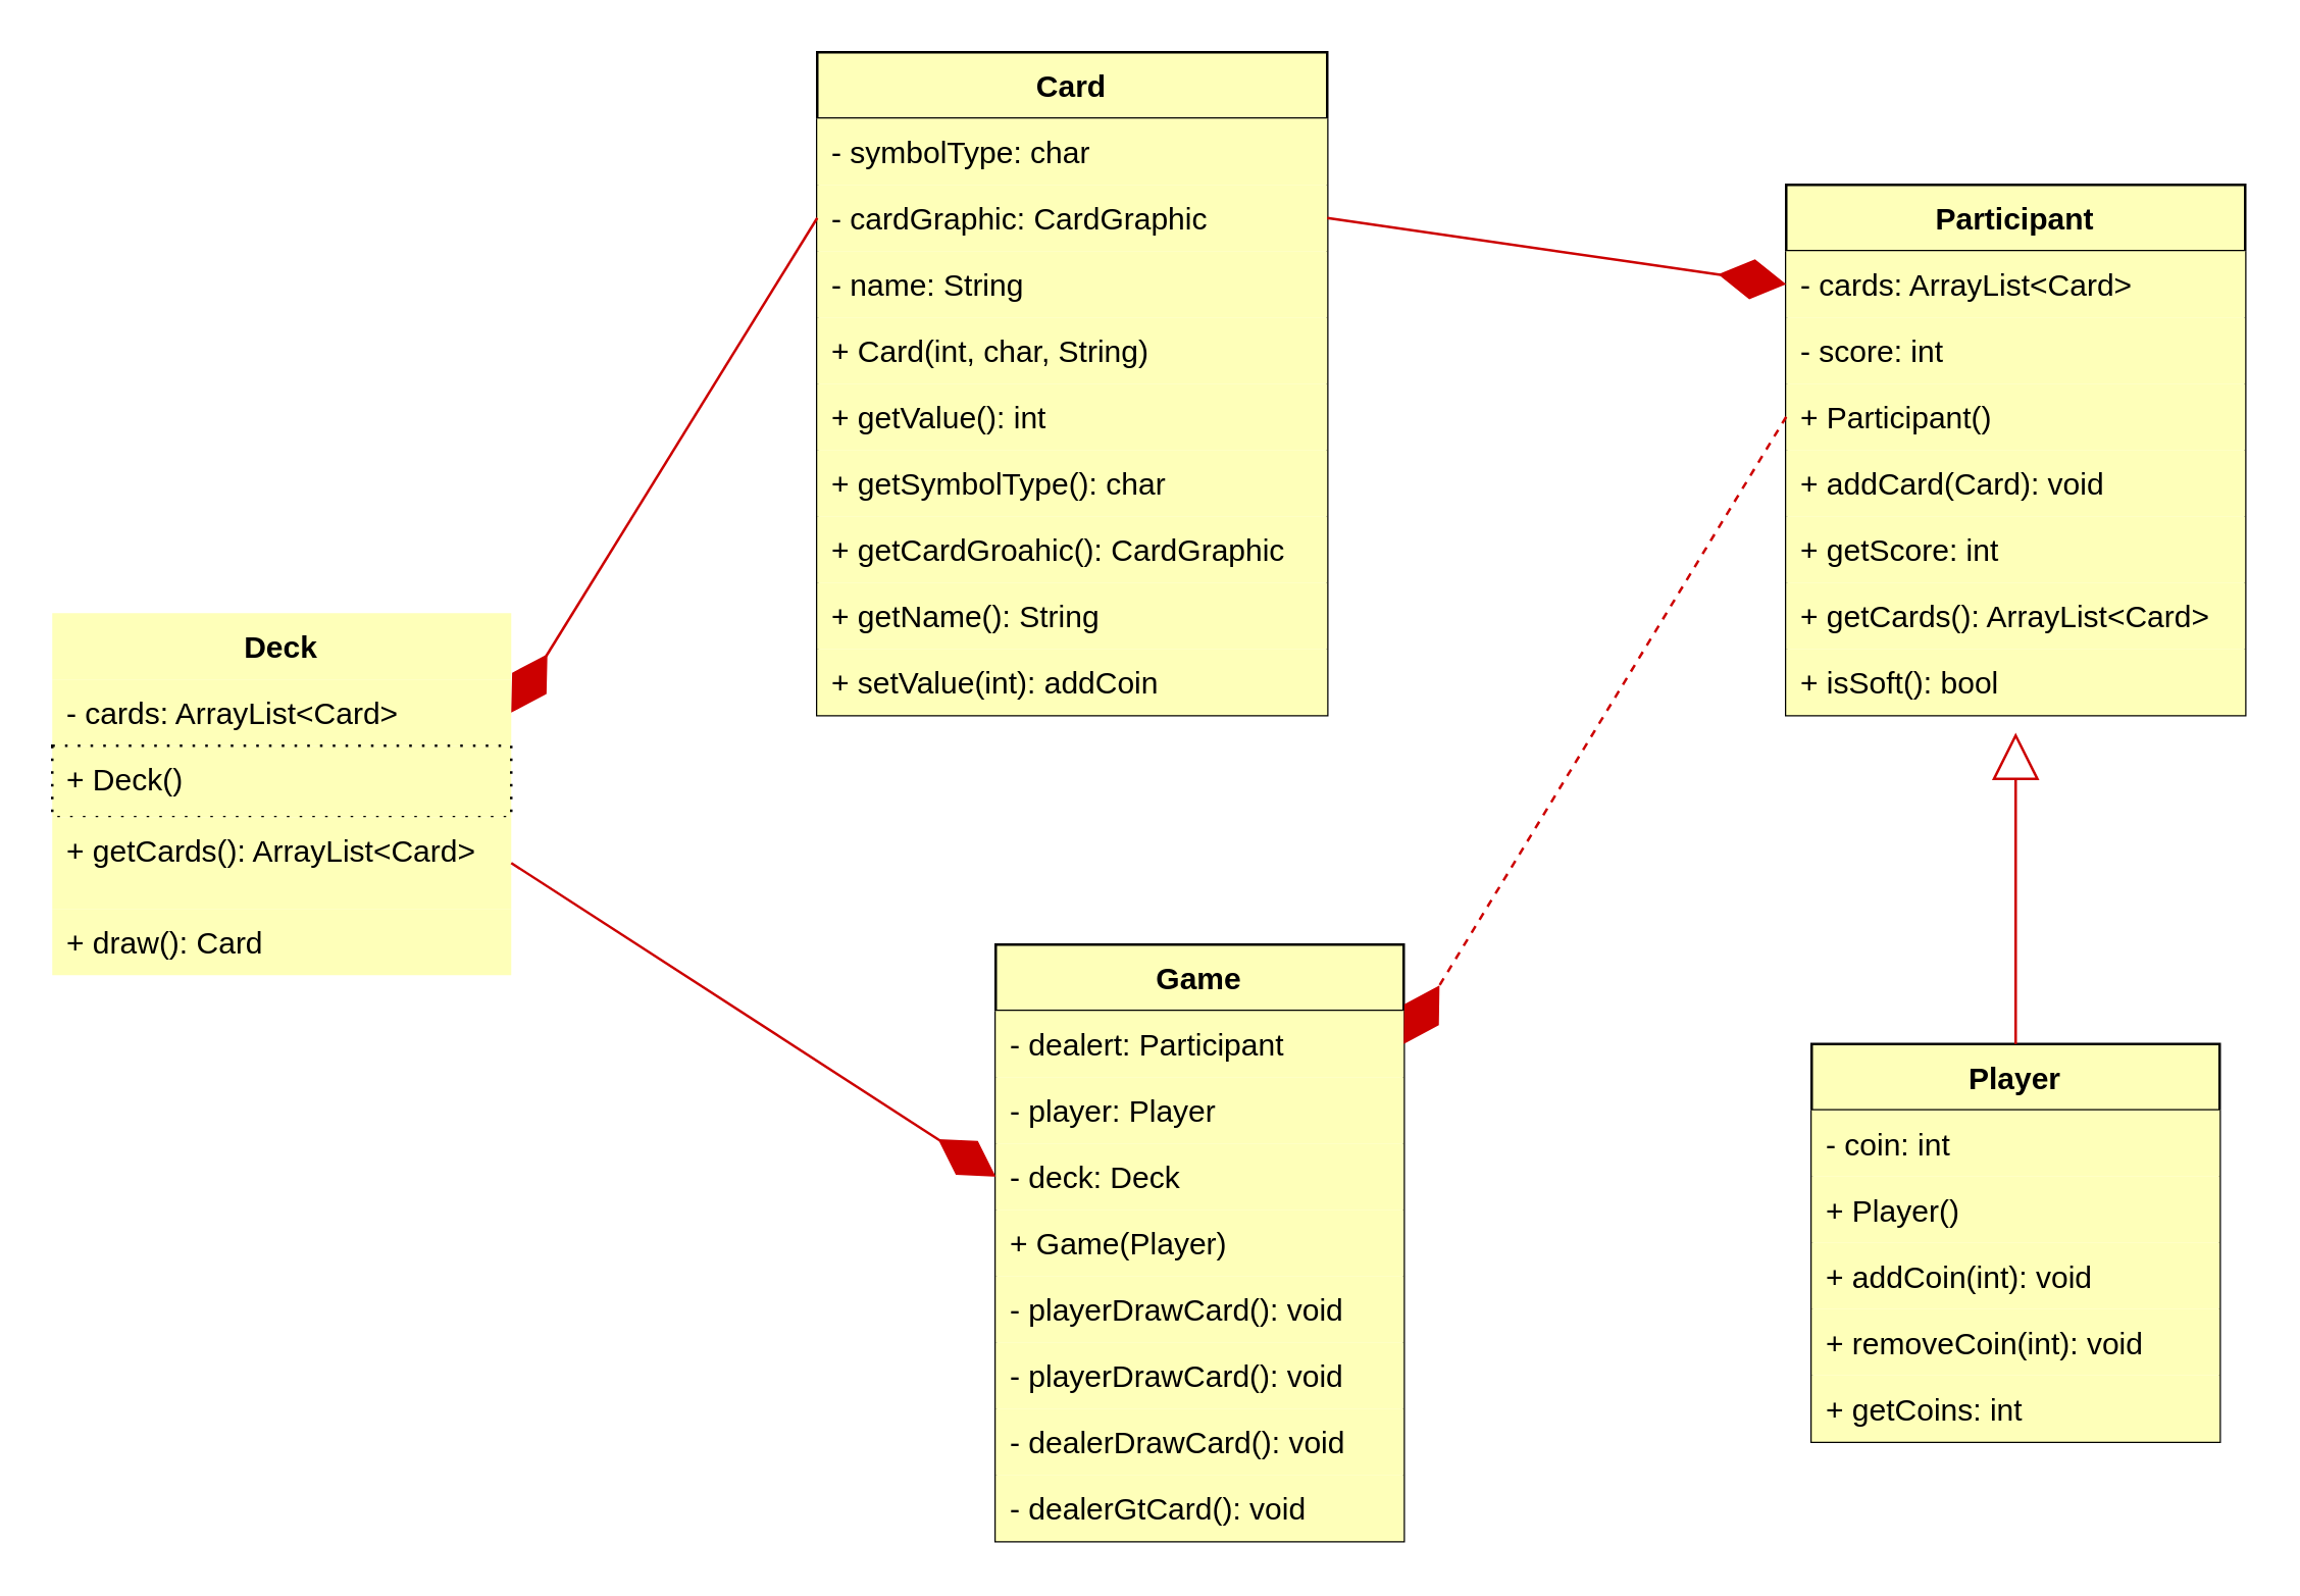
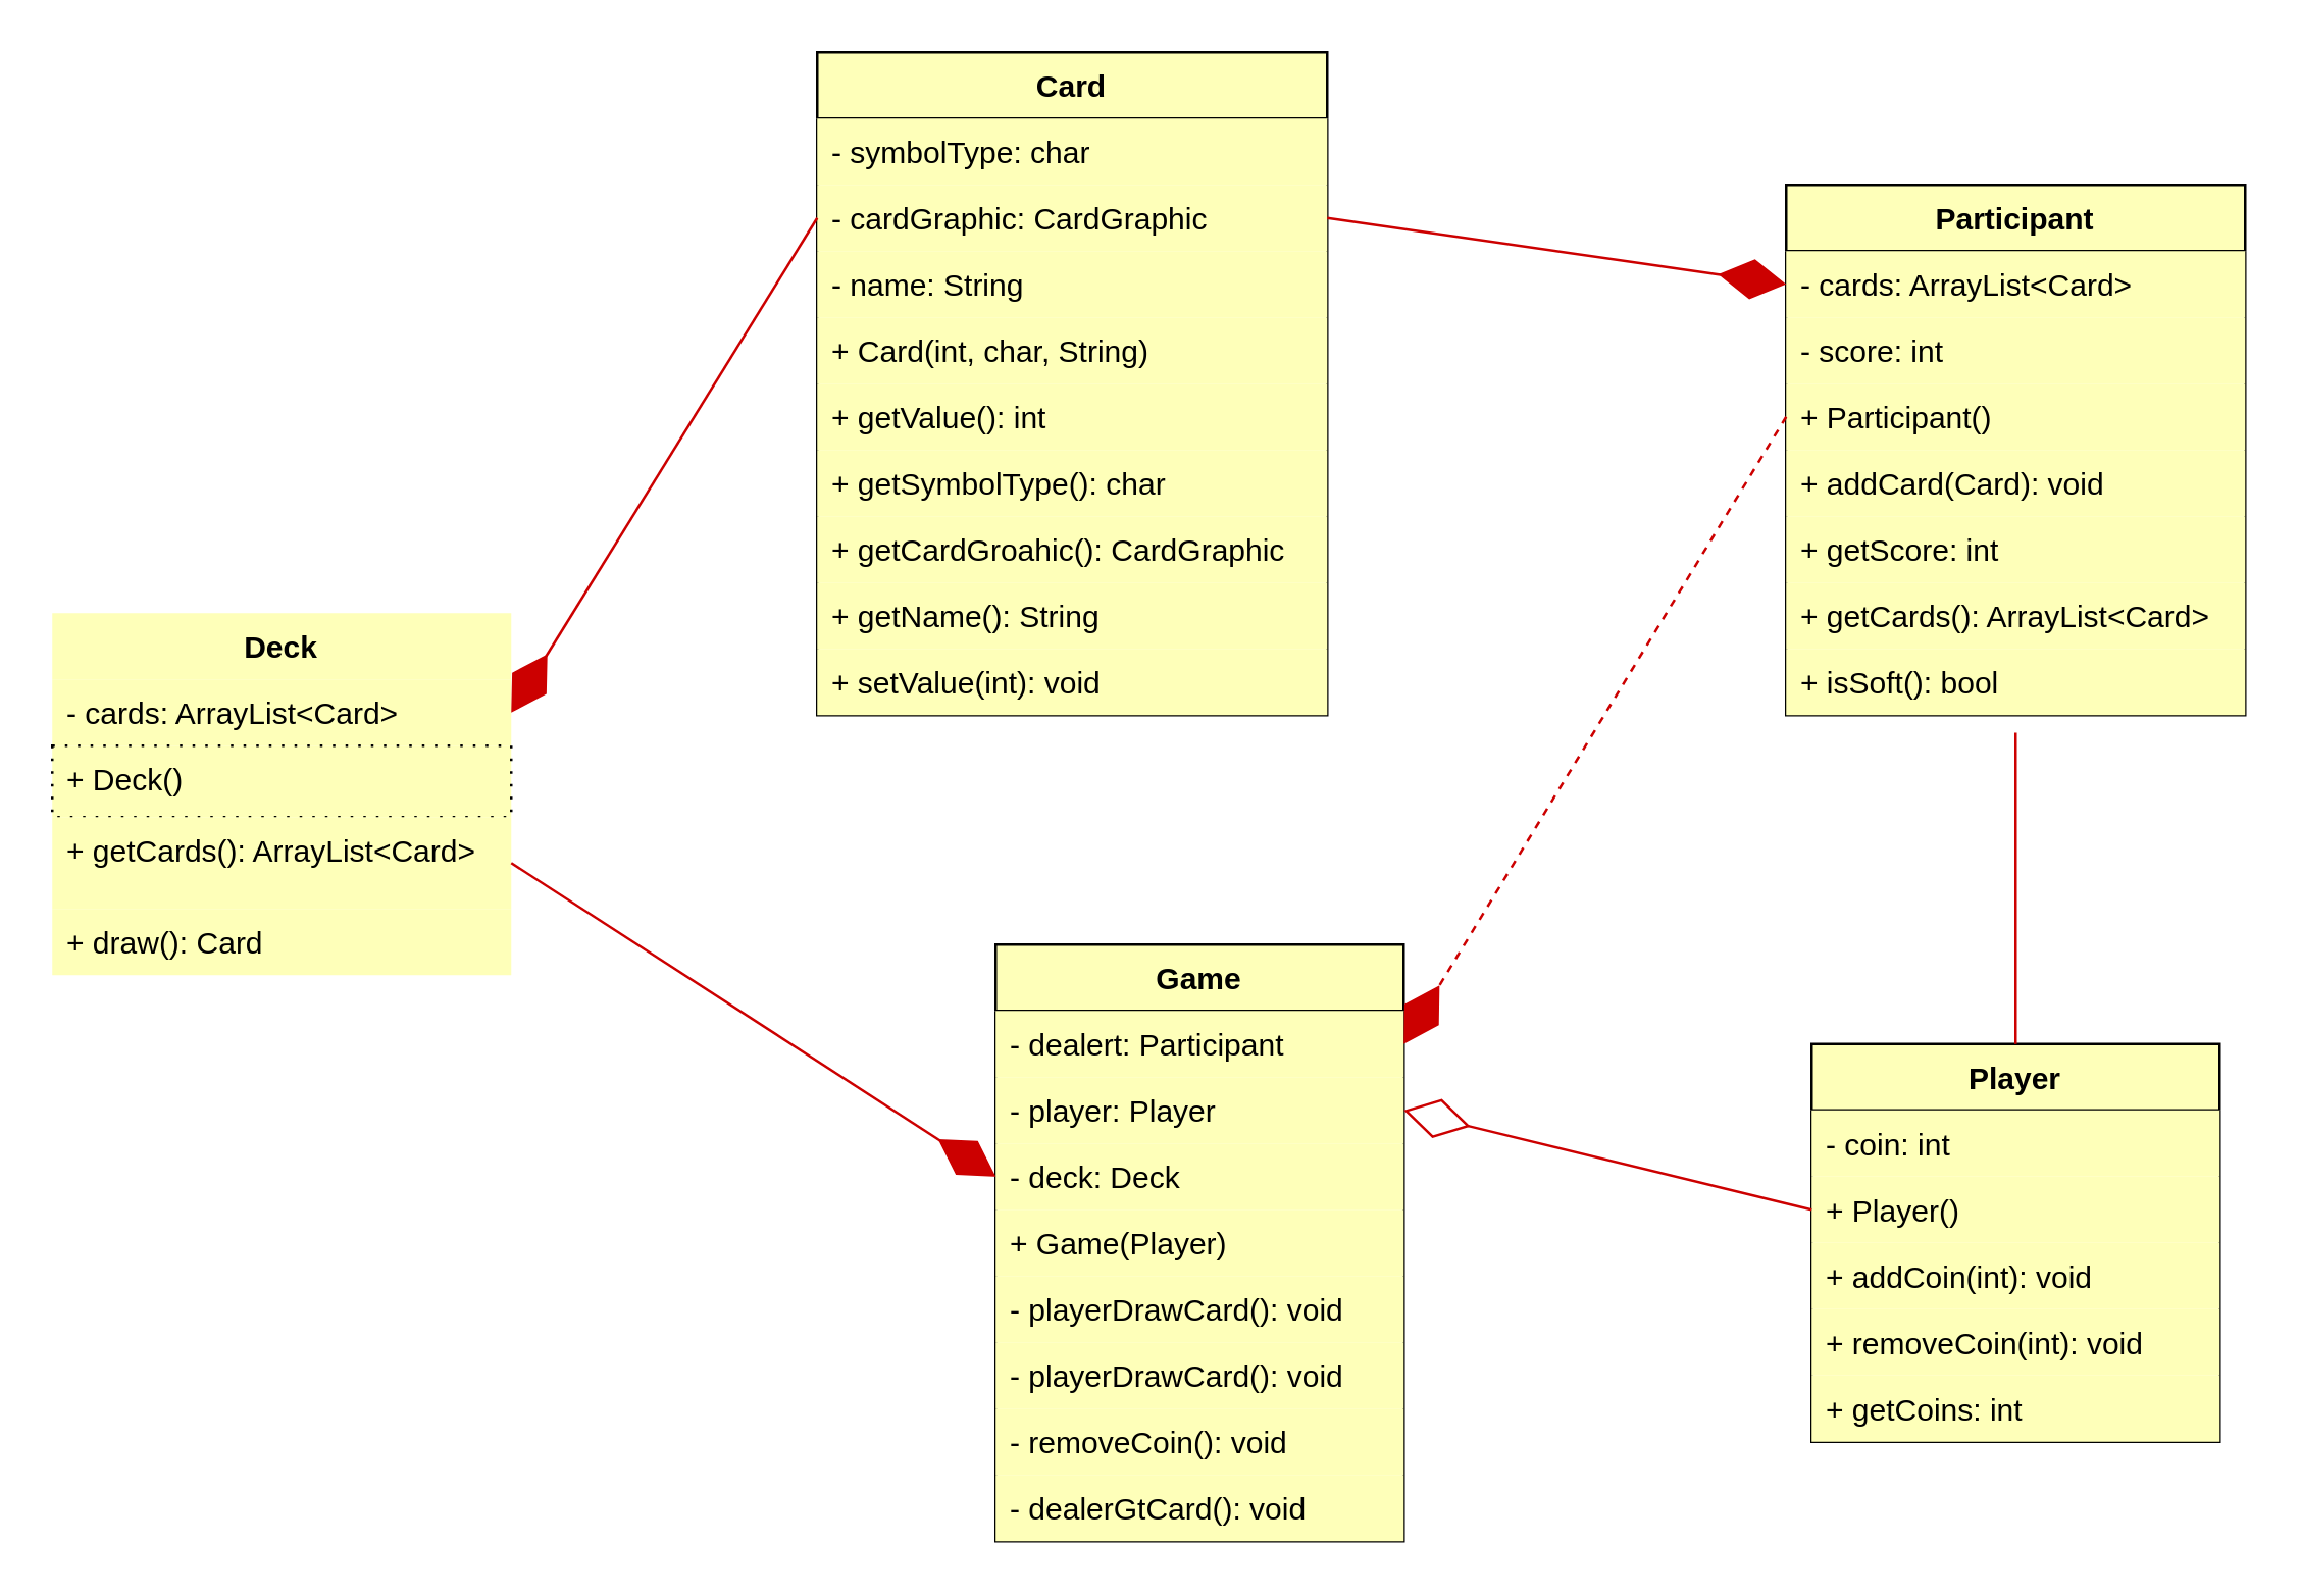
- <mxCell id="20" value="+ setValue(int): addCoin" style="text;strokeColor=none;fillColor=#FEFFB9;align=left;verticalAlign=top;spacingLeft=4;spacingRight=4;overflow=hidden;rotatable=0;points=[[0,0.5],[1,0.5]];portConstraint=eastwest;fillStyle=solid;labelBorderColor=none;fontColor=#000000;" vertex="1" parent="11"><mxGeometry y="234" width="200" height="26" as="geometry" /></mxCell>
+ <mxCell id="20" value="+ setValue(int): void" style="text;strokeColor=none;fillColor=#FEFFB9;align=left;verticalAlign=top;spacingLeft=4;spacingRight=4;overflow=hidden;rotatable=0;points=[[0,0.5],[1,0.5]];portConstraint=eastwest;fillStyle=solid;labelBorderColor=none;fontColor=#000000;" vertex="1" parent="11"><mxGeometry y="234" width="200" height="26" as="geometry" /></mxCell>
- <mxCell id="40" value="" style="endArrow=block;endSize=16;endFill=0;html=1;exitX=0.5;exitY=0;exitDx=0;exitDy=0;entryX=0.5;entryY=1.264;entryDx=0;entryDy=0;entryPerimeter=0;strokeColor=#CC0000;" edge="1" parent="1" source="34" target="33"><mxGeometry width="160" relative="1" as="geometry"><mxPoint x="350" y="260" as="sourcePoint" /><mxPoint x="830" y="260" as="targetPoint" /></mxGeometry></mxCell>
+ <mxCell id="40" value="" style="endArrow=none;endSize=16;endFill=0;html=1;exitX=0.5;exitY=0;exitDx=0;exitDy=0;entryX=0.5;entryY=1.264;entryDx=0;entryDy=0;entryPerimeter=0;strokeColor=#CC0000;" edge="1" parent="1" source="34" target="33"><mxGeometry width="160" relative="1" as="geometry"><mxPoint x="350" y="260" as="sourcePoint" /><mxPoint x="830" y="260" as="targetPoint" /></mxGeometry></mxCell>
+ <mxCell id="42" value="" style="endArrow=diamondThin;endFill=0;endSize=24;html=1;exitX=0;exitY=0.5;exitDx=0;exitDy=0;entryX=1;entryY=0.5;entryDx=0;entryDy=0;strokeColor=#CC0000;" edge="1" parent="1" source="36" target="4"><mxGeometry width="160" relative="1" as="geometry"><mxPoint x="610" y="290" as="sourcePoint" /><mxPoint x="770" y="290" as="targetPoint" /></mxGeometry></mxCell>
- <mxCell id="9" value="- dealerDrawCard(): void" style="text;strokeColor=none;fillColor=#FEFFB9;align=left;verticalAlign=top;spacingLeft=4;spacingRight=4;overflow=hidden;rotatable=0;points=[[0,0.5],[1,0.5]];portConstraint=eastwest;fillStyle=solid;labelBorderColor=none;fontColor=#000000;" vertex="1" parent="2"><mxGeometry y="182" width="160" height="26" as="geometry" /></mxCell>
+ <mxCell id="9" value="- removeCoin(): void" style="text;strokeColor=none;fillColor=#FEFFB9;align=left;verticalAlign=top;spacingLeft=4;spacingRight=4;overflow=hidden;rotatable=0;points=[[0,0.5],[1,0.5]];portConstraint=eastwest;fillStyle=solid;labelBorderColor=none;fontColor=#000000;" vertex="1" parent="2"><mxGeometry y="182" width="160" height="26" as="geometry" /></mxCell>
